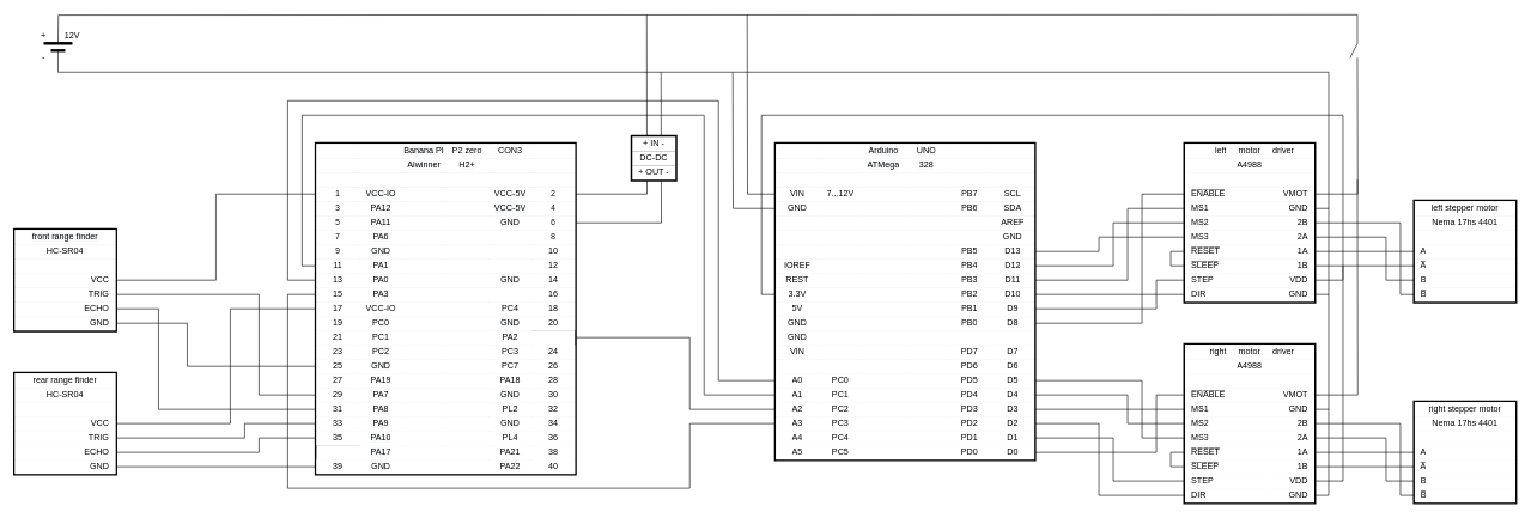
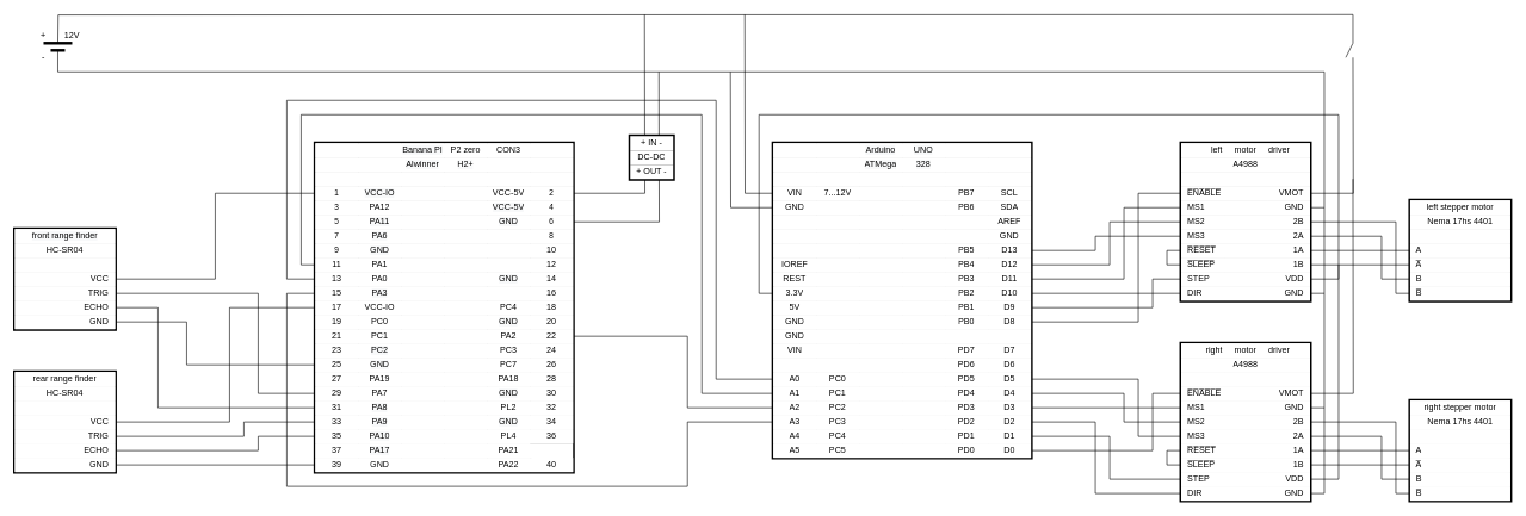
+ <mxCell id="458" value="22" style="shape=partialRectangle;html=1;whiteSpace=wrap;connectable=0;fillColor=#ffffff;top=0;left=0;bottom=0;right=0;overflow=hidden;strokeColor=#000000;perimeterSpacing=0;gradientColor=none;" parent="452" vertex="1"><mxGeometry x="300" width="60" height="20" as="geometry" /></mxCell>
+ <mxCell id="509" value="37" style="shape=partialRectangle;html=1;whiteSpace=wrap;connectable=0;fillColor=#ffffff;top=0;left=0;bottom=0;right=0;overflow=hidden;strokeColor=#000000;perimeterSpacing=0;gradientColor=none;" parent="508" vertex="1"><mxGeometry width="60" height="20" as="geometry" /></mxCell>
- <mxCell id="514" value="38" style="shape=partialRectangle;html=1;whiteSpace=wrap;connectable=0;fillColor=#ffffff;top=0;left=0;bottom=0;right=0;overflow=hidden;strokeColor=#000000;perimeterSpacing=0;gradientColor=none;" parent="508" vertex="1"><mxGeometry x="300" width="60" height="20" as="geometry" /></mxCell>
